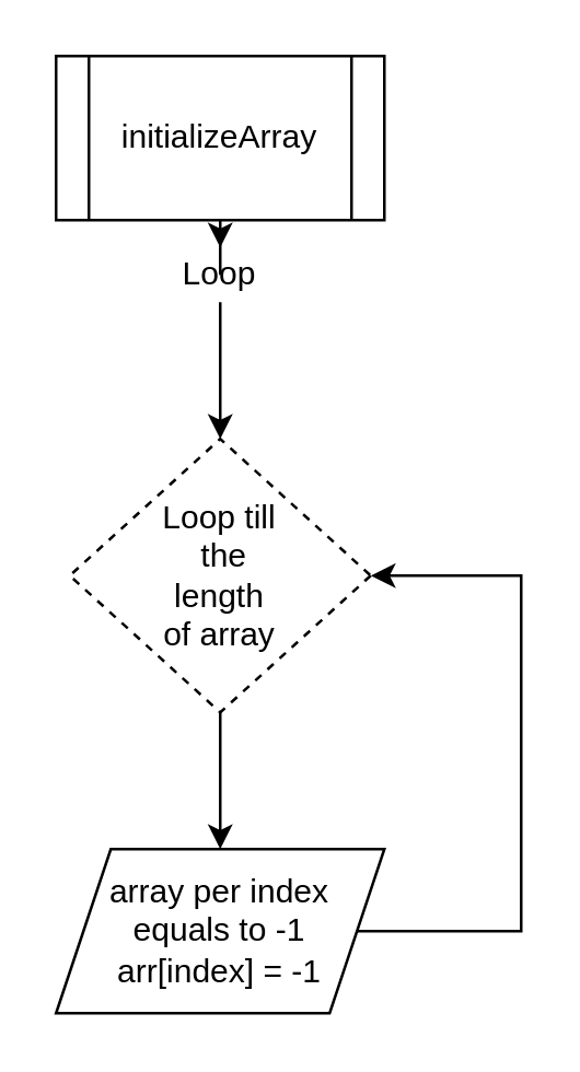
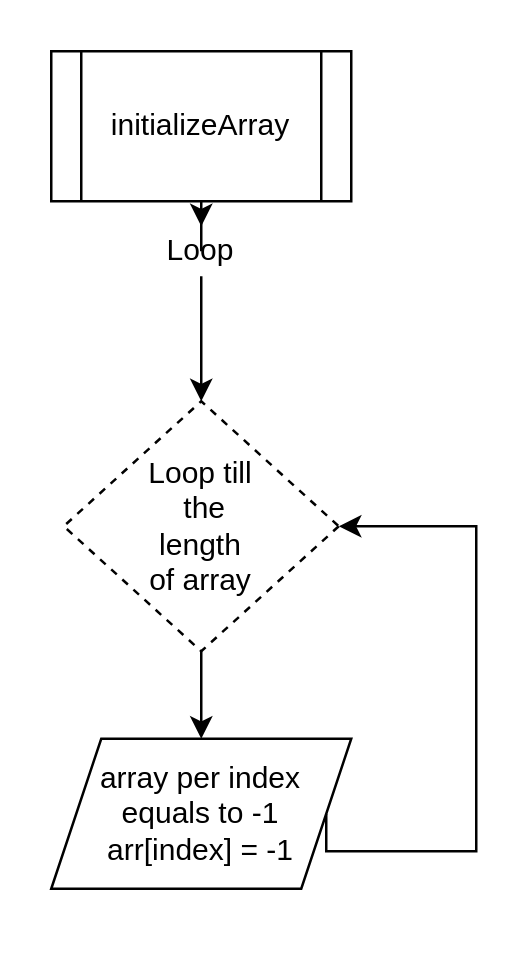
- <mxCell id="7" value="array per index equals to -1&lt;br&gt;arr[index] = -1" style="shape=parallelogram;perimeter=parallelogramPerimeter;whiteSpace=wrap;html=1;fixedSize=1;" vertex="1" parent="1"><mxGeometry x="20" y="310" width="120" height="60" as="geometry" /></mxCell>
+ <mxCell id="7" value="array per index equals to -1&lt;br&gt;arr[index] = -1" style="shape=parallelogram;perimeter=parallelogramPerimeter;whiteSpace=wrap;html=1;fixedSize=1;" vertex="1" parent="1"><mxGeometry x="20" y="295" width="120" height="60" as="geometry" /></mxCell>
